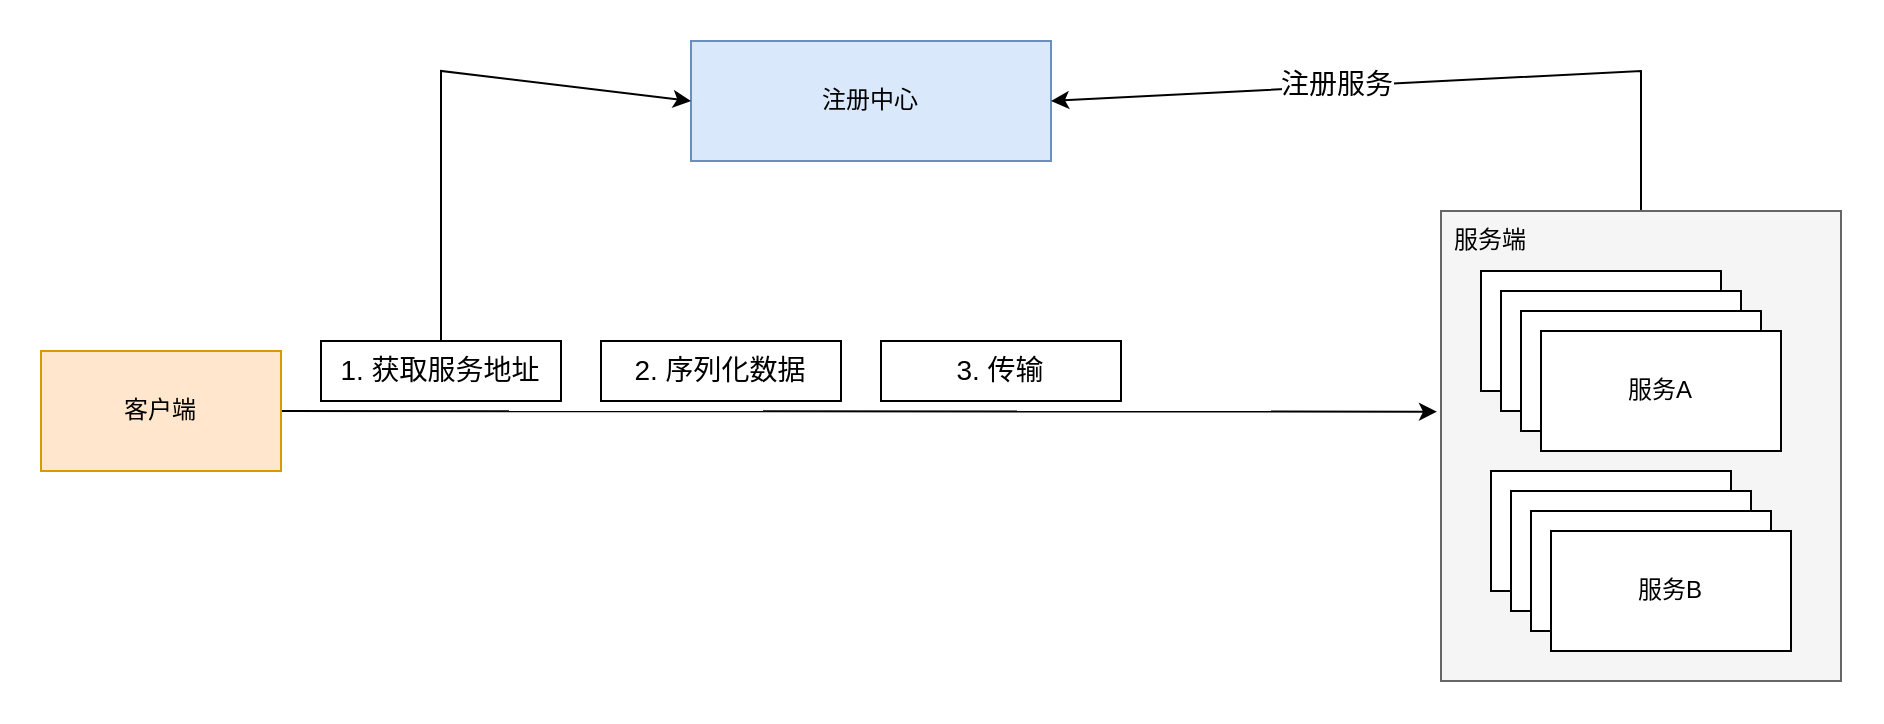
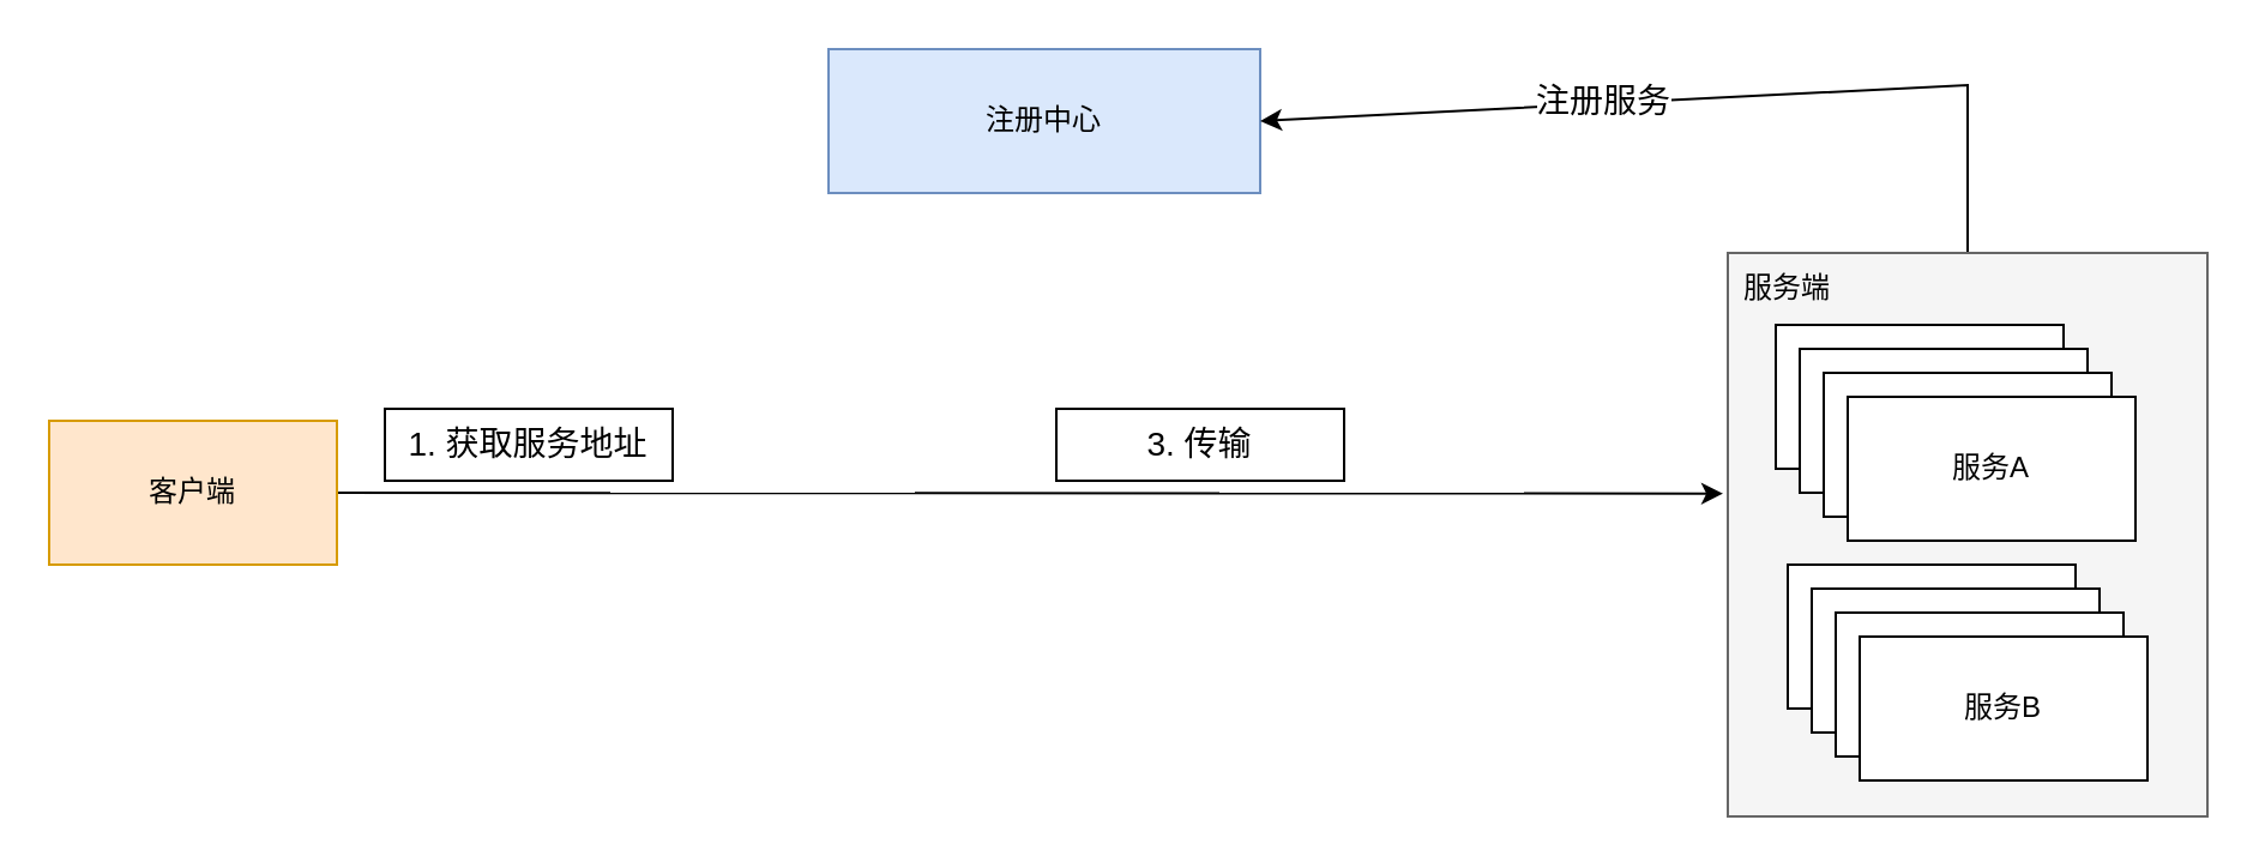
- <mxCell id="17" style="edgeStyle=none;rounded=0;orthogonalLoop=1;jettySize=auto;html=1;entryX=0;entryY=0.5;entryDx=0;entryDy=0;fontSize=14;" edge="1" parent="1" source="18" target="2"><mxGeometry relative="1" as="geometry"><Array as="points"><mxPoint x="220" y="35" /></Array></mxGeometry></mxCell>
- <mxCell id="19" value="2. 序列化数据" style="rounded=0;whiteSpace=wrap;html=1;fontSize=14;" vertex="1" parent="1"><mxGeometry x="300" y="170" width="120" height="30" as="geometry" /></mxCell>
